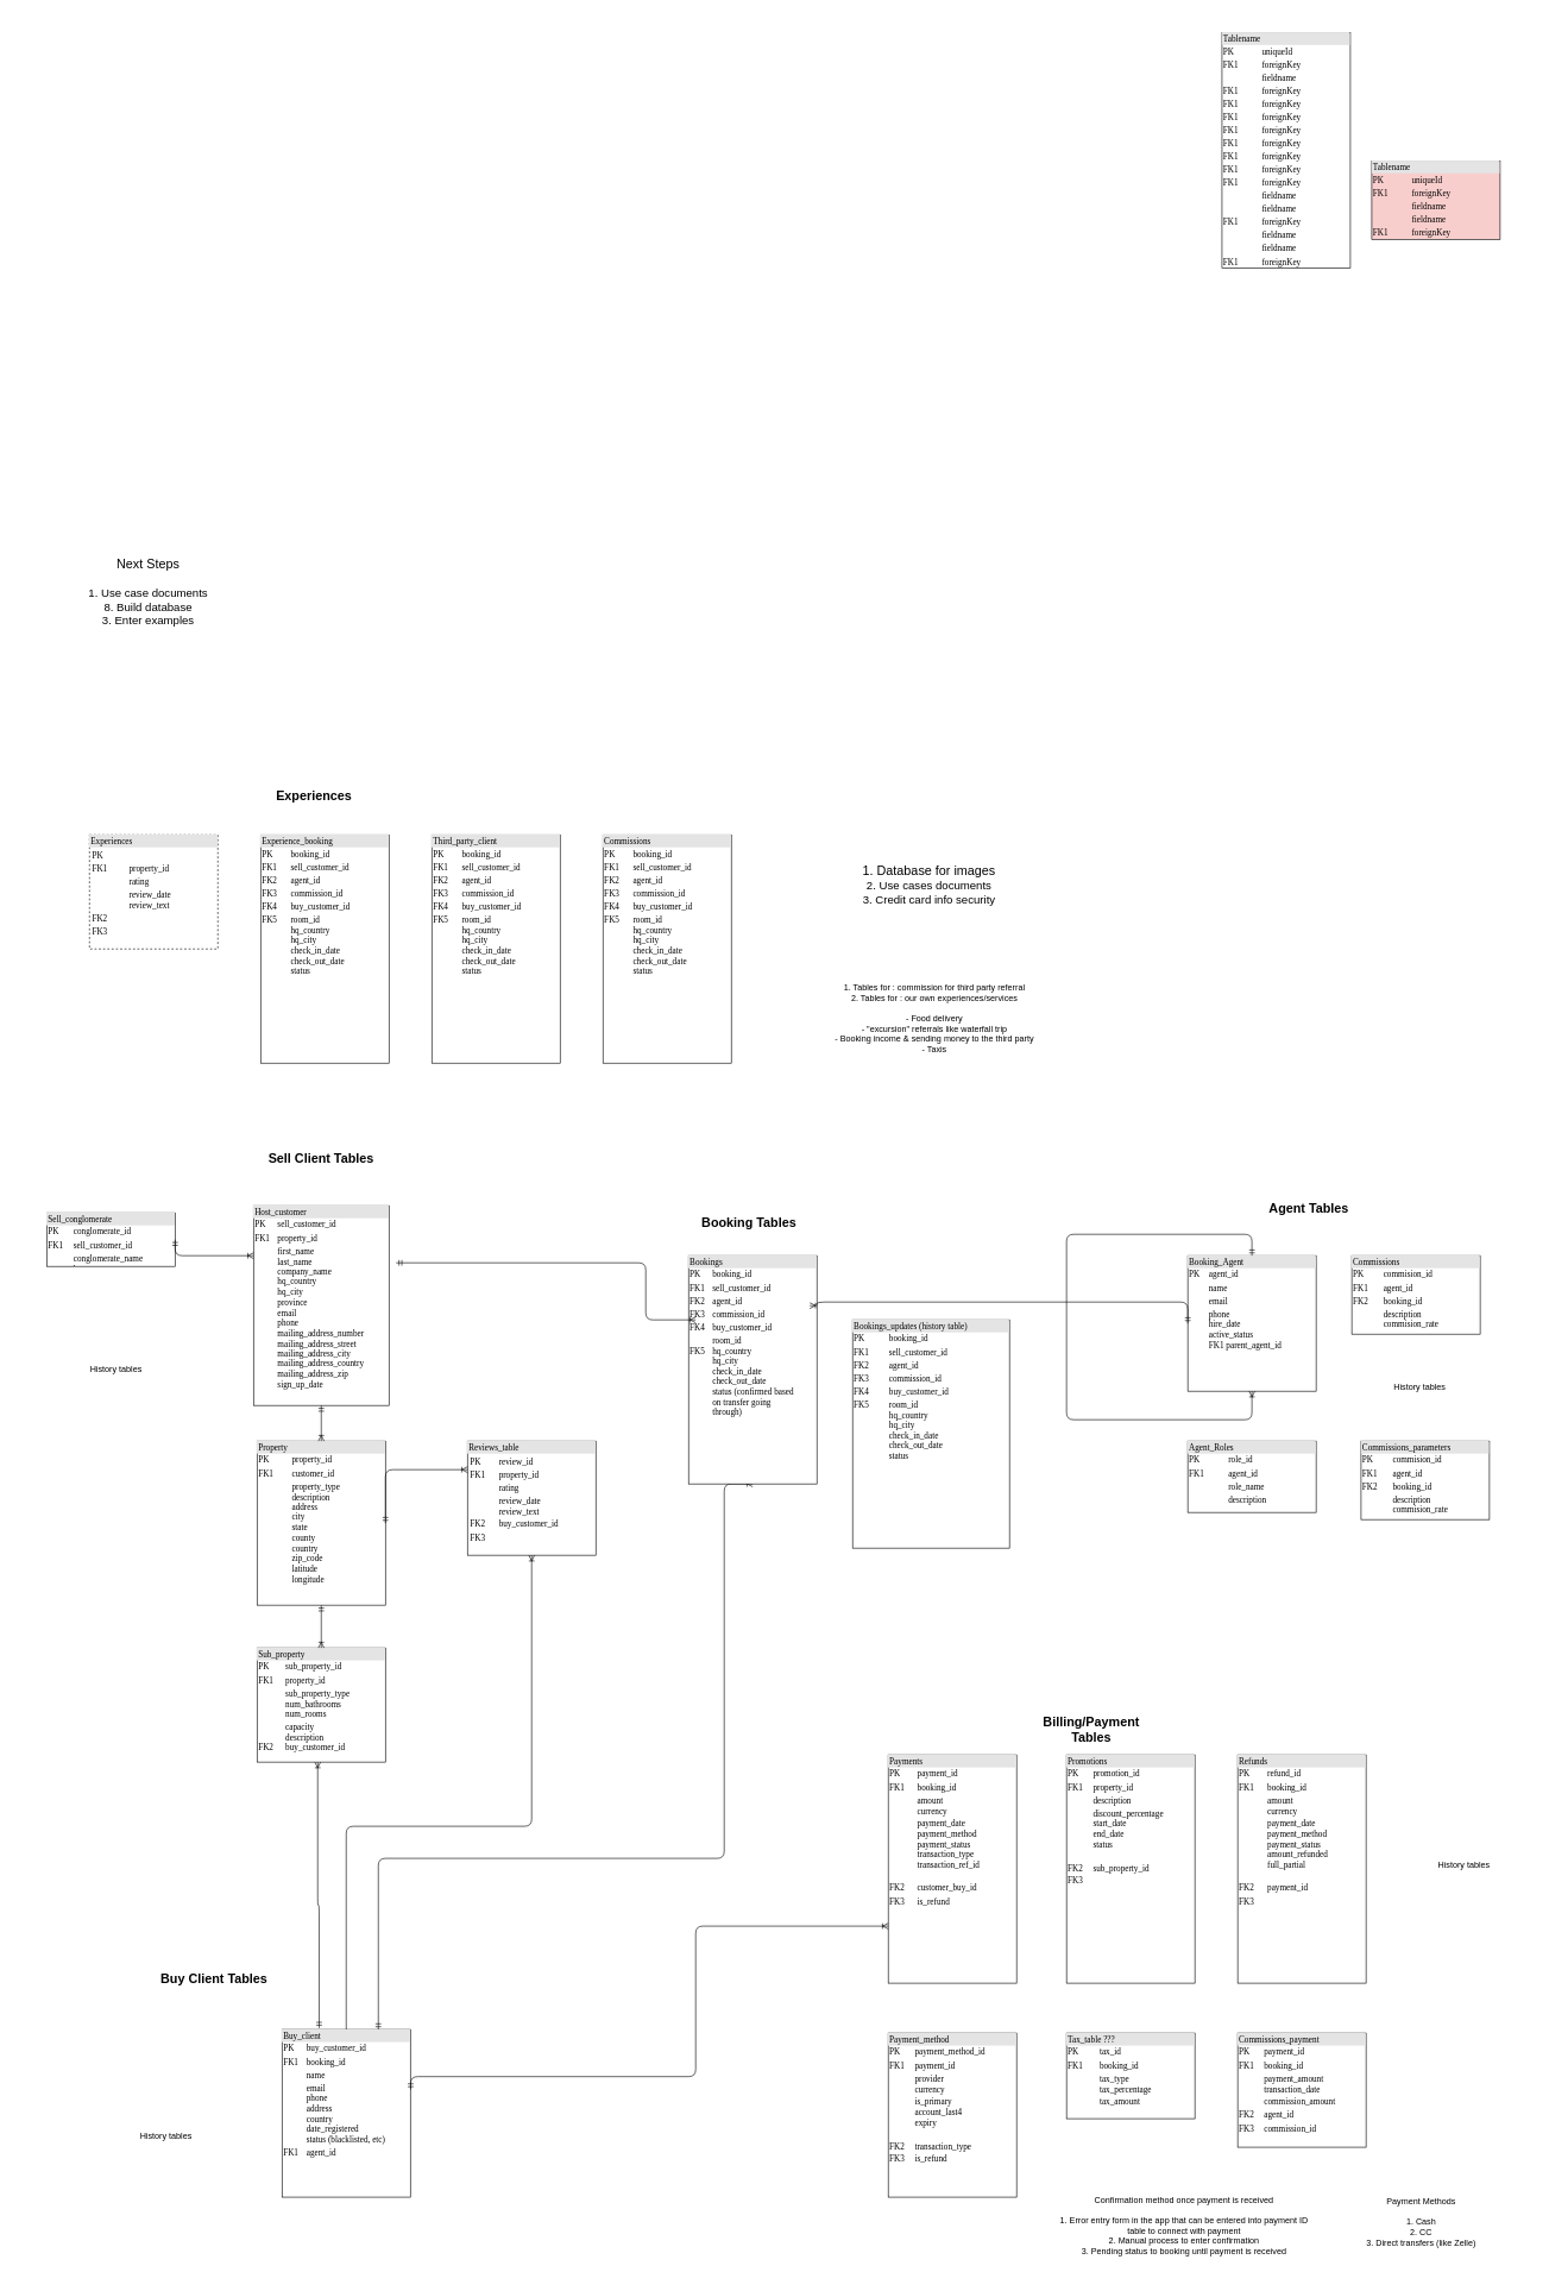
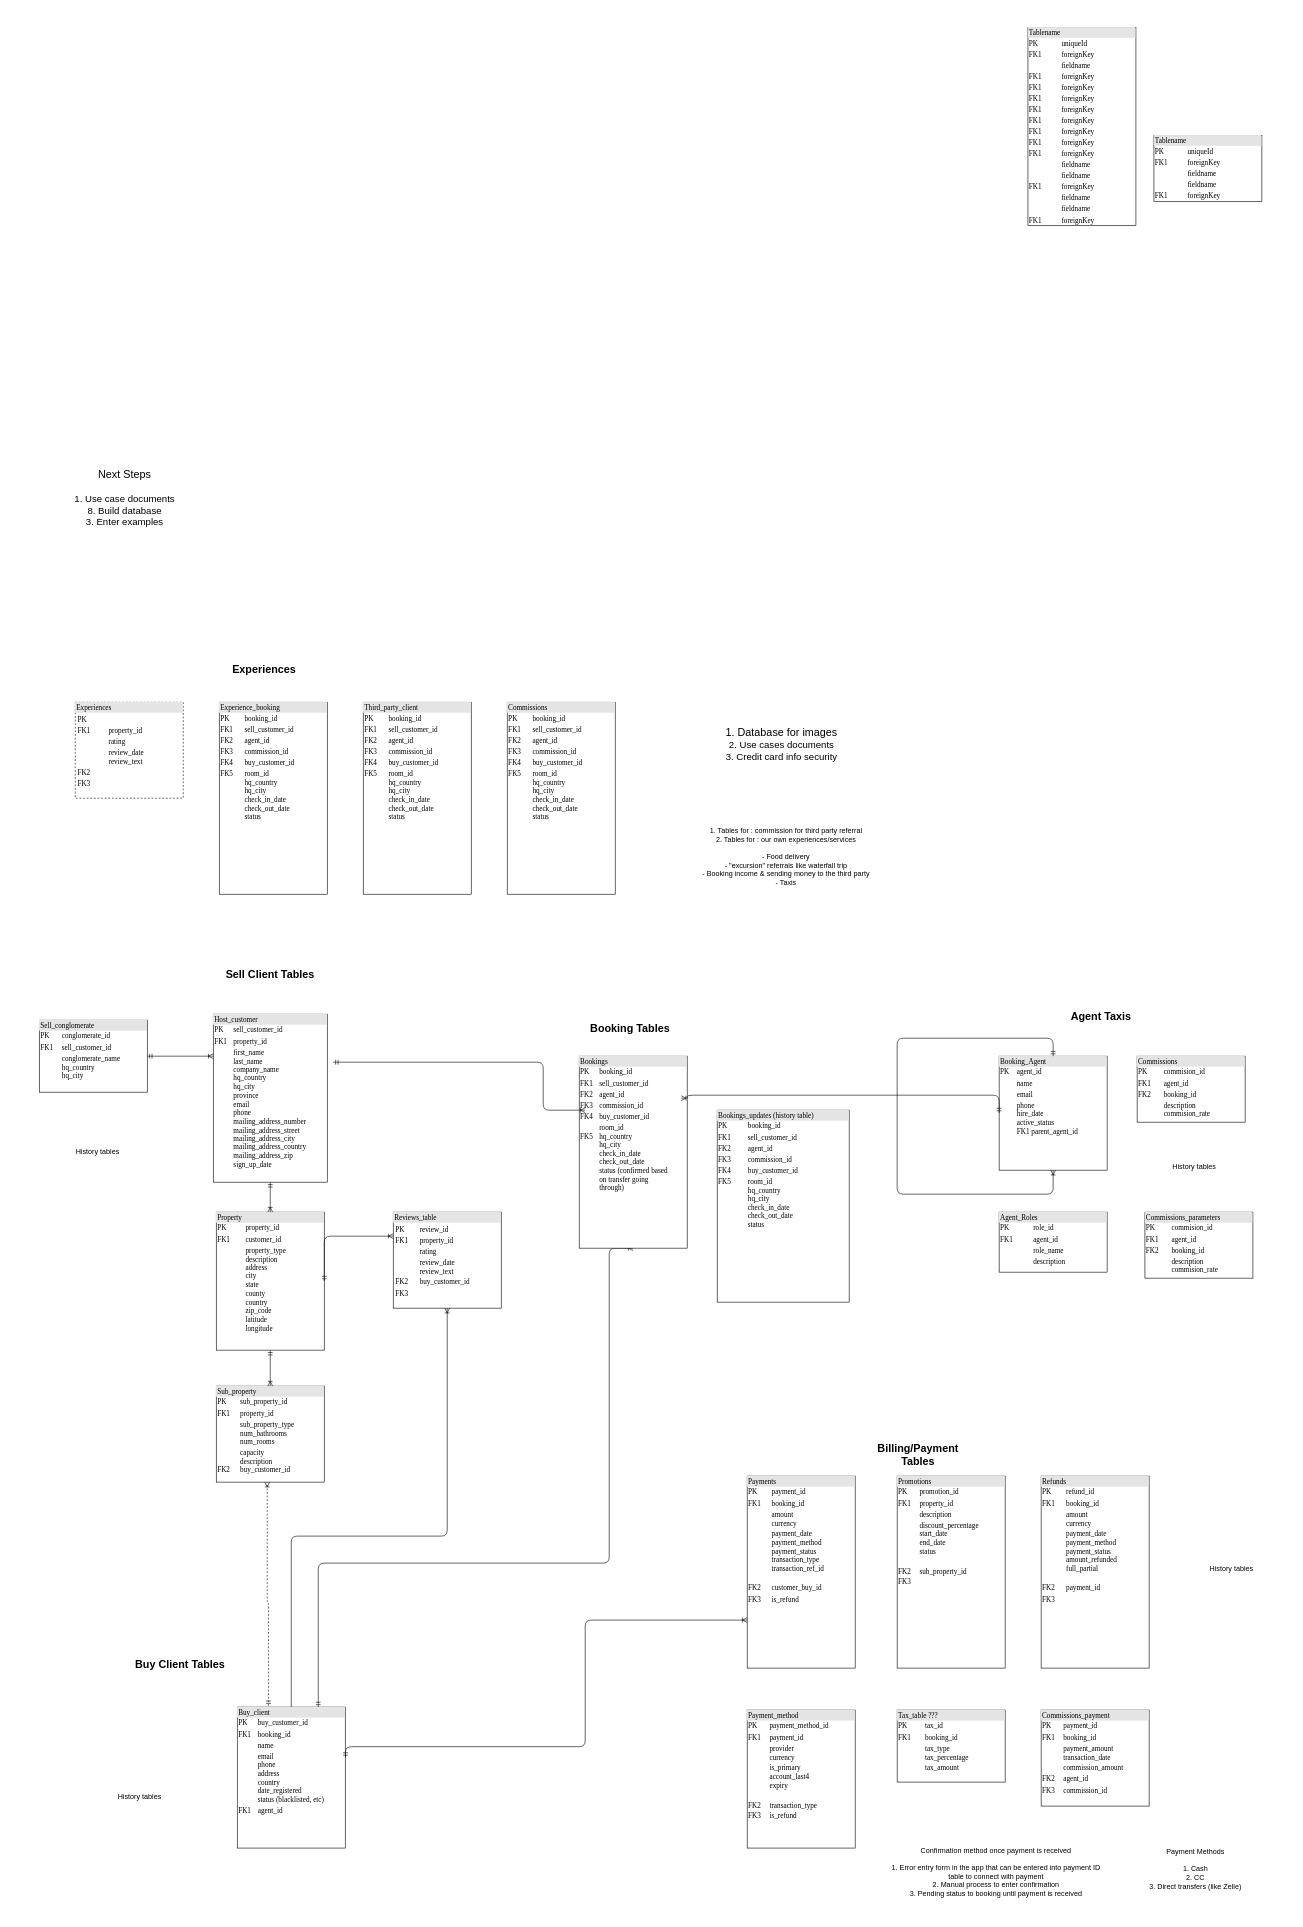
- <mxCell id="8" value="&lt;div style=&quot;box-sizing: border-box ; width: 100% ; background: #e4e4e4 ; padding: 2px&quot;&gt;Tablename&lt;/div&gt;&lt;table style=&quot;width: 100% ; font-size: 1em&quot; cellpadding=&quot;2&quot; cellspacing=&quot;0&quot;&gt;&lt;tbody&gt;&lt;tr&gt;&lt;td&gt;PK&lt;/td&gt;&lt;td&gt;uniqueId&lt;/td&gt;&lt;/tr&gt;&lt;tr&gt;&lt;td&gt;FK1&lt;/td&gt;&lt;td&gt;foreignKey&lt;/td&gt;&lt;/tr&gt;&lt;tr&gt;&lt;td&gt;&lt;/td&gt;&lt;td&gt;fieldname&lt;/td&gt;&lt;/tr&gt;&lt;tr&gt;&lt;td&gt;&lt;br&gt;&lt;/td&gt;&lt;td&gt;fieldname&lt;br&gt;&lt;/td&gt;&lt;/tr&gt;&lt;tr&gt;&lt;td&gt;FK1&lt;br&gt;&lt;/td&gt;&lt;td&gt;foreignKey&lt;br&gt;&lt;/td&gt;&lt;/tr&gt;&lt;/tbody&gt;&lt;/table&gt;" style="verticalAlign=top;align=left;overflow=fill;html=1;rounded=0;shadow=0;comic=0;labelBackgroundColor=none;strokeWidth=1;fontFamily=Verdana;fontSize=12;fillColor=#f8cecc;" parent="1" vertex="1"><mxGeometry x="1923" y="225" width="180" height="110" as="geometry" /></mxCell>
+ <mxCell id="8" value="&lt;div style=&quot;box-sizing: border-box ; width: 100% ; background: #e4e4e4 ; padding: 2px&quot;&gt;Tablename&lt;/div&gt;&lt;table style=&quot;width: 100% ; font-size: 1em&quot; cellpadding=&quot;2&quot; cellspacing=&quot;0&quot;&gt;&lt;tbody&gt;&lt;tr&gt;&lt;td&gt;PK&lt;/td&gt;&lt;td&gt;uniqueId&lt;/td&gt;&lt;/tr&gt;&lt;tr&gt;&lt;td&gt;FK1&lt;/td&gt;&lt;td&gt;foreignKey&lt;/td&gt;&lt;/tr&gt;&lt;tr&gt;&lt;td&gt;&lt;/td&gt;&lt;td&gt;fieldname&lt;/td&gt;&lt;/tr&gt;&lt;tr&gt;&lt;td&gt;&lt;br&gt;&lt;/td&gt;&lt;td&gt;fieldname&lt;br&gt;&lt;/td&gt;&lt;/tr&gt;&lt;tr&gt;&lt;td&gt;FK1&lt;br&gt;&lt;/td&gt;&lt;td&gt;foreignKey&lt;br&gt;&lt;/td&gt;&lt;/tr&gt;&lt;/tbody&gt;&lt;/table&gt;" style="verticalAlign=top;align=left;overflow=fill;html=1;rounded=0;shadow=0;comic=0;labelBackgroundColor=none;strokeWidth=1;fontFamily=Verdana;fontSize=12" parent="1" vertex="1"><mxGeometry x="1923" y="225" width="180" height="110" as="geometry" /></mxCell>
- <mxCell id="16" value="&lt;b style=&quot;font-size: 18px;&quot;&gt;Agent Tables&lt;/b&gt;" style="text;strokeColor=none;align=center;fillColor=none;html=1;verticalAlign=middle;whiteSpace=wrap;rounded=0;fontSize=18;" parent="1" vertex="1"><mxGeometry x="1750" y="1680" width="170" height="30" as="geometry" /></mxCell>
+ <mxCell id="16" value="&lt;b style=&quot;font-size: 18px;&quot;&gt;Agent Taxis&lt;/b&gt;" style="text;strokeColor=none;align=center;fillColor=none;html=1;verticalAlign=middle;whiteSpace=wrap;rounded=0;fontSize=18;" parent="1" vertex="1"><mxGeometry x="1750" y="1680" width="170" height="30" as="geometry" /></mxCell>
- <mxCell id="13" value="&lt;div style=&quot;box-sizing:border-box;width:100%;background:#e4e4e4;padding:2px;&quot;&gt;Sell_conglomerate&lt;/div&gt;&lt;table style=&quot;width:100%;font-size:1em;&quot; cellpadding=&quot;2&quot; cellspacing=&quot;0&quot;&gt;&lt;tbody&gt;&lt;tr&gt;&lt;td&gt;PK&lt;/td&gt;&lt;td&gt;conglomerate_id&lt;/td&gt;&lt;/tr&gt;&lt;tr&gt;&lt;td&gt;FK1&lt;/td&gt;&lt;td&gt;sell_customer_id&lt;/td&gt;&lt;/tr&gt;&lt;tr&gt;&lt;td&gt;&lt;/td&gt;&lt;td&gt;conglomerate_name&lt;br&gt;hq_country&lt;br&gt;hq_city&lt;/td&gt;&lt;/tr&gt;&lt;/tbody&gt;&lt;/table&gt;" style="verticalAlign=top;align=left;overflow=fill;html=1;rounded=0;shadow=0;comic=0;labelBackgroundColor=none;strokeWidth=1;fontFamily=Verdana;fontSize=12" parent="1" vertex="1"><mxGeometry x="65" y="1700" width="180" height="75" as="geometry" /></mxCell>
+ <mxCell id="13" value="&lt;div style=&quot;box-sizing:border-box;width:100%;background:#e4e4e4;padding:2px;&quot;&gt;Sell_conglomerate&lt;/div&gt;&lt;table style=&quot;width:100%;font-size:1em;&quot; cellpadding=&quot;2&quot; cellspacing=&quot;0&quot;&gt;&lt;tbody&gt;&lt;tr&gt;&lt;td&gt;PK&lt;/td&gt;&lt;td&gt;conglomerate_id&lt;/td&gt;&lt;/tr&gt;&lt;tr&gt;&lt;td&gt;FK1&lt;/td&gt;&lt;td&gt;sell_customer_id&lt;/td&gt;&lt;/tr&gt;&lt;tr&gt;&lt;td&gt;&lt;/td&gt;&lt;td&gt;conglomerate_name&lt;br&gt;hq_country&lt;br&gt;hq_city&lt;/td&gt;&lt;/tr&gt;&lt;/tbody&gt;&lt;/table&gt;" style="verticalAlign=top;align=left;overflow=fill;html=1;rounded=0;shadow=0;comic=0;labelBackgroundColor=none;strokeWidth=1;fontFamily=Verdana;fontSize=12" parent="1" vertex="1"><mxGeometry x="65" y="1700" width="180" height="120" as="geometry" /></mxCell>
- <mxCell id="4" style="edgeStyle=orthogonalEdgeStyle;html=1;labelBackgroundColor=none;startArrow=ERmandOne;endArrow=ERoneToMany;fontFamily=Verdana;fontSize=12;align=left;exitX=0.289;exitY=-0.009;exitDx=0;exitDy=0;exitPerimeter=0;" parent="1" source="31" target="5" edge="1"><mxGeometry relative="1" as="geometry"><Array as="points"><mxPoint x="447" y="2670" /><mxPoint x="445" y="2670" /></Array></mxGeometry></mxCell>
+ <mxCell id="4" style="edgeStyle=orthogonalEdgeStyle;html=1;labelBackgroundColor=none;startArrow=ERmandOne;endArrow=ERoneToMany;fontFamily=Verdana;fontSize=12;align=left;exitX=0.289;exitY=-0.009;exitDx=0;exitDy=0;exitPerimeter=0;dashed=1;" parent="1" source="31" target="5" edge="1"><mxGeometry relative="1" as="geometry"><Array as="points"><mxPoint x="447" y="2670" /><mxPoint x="445" y="2670" /></Array></mxGeometry></mxCell>
